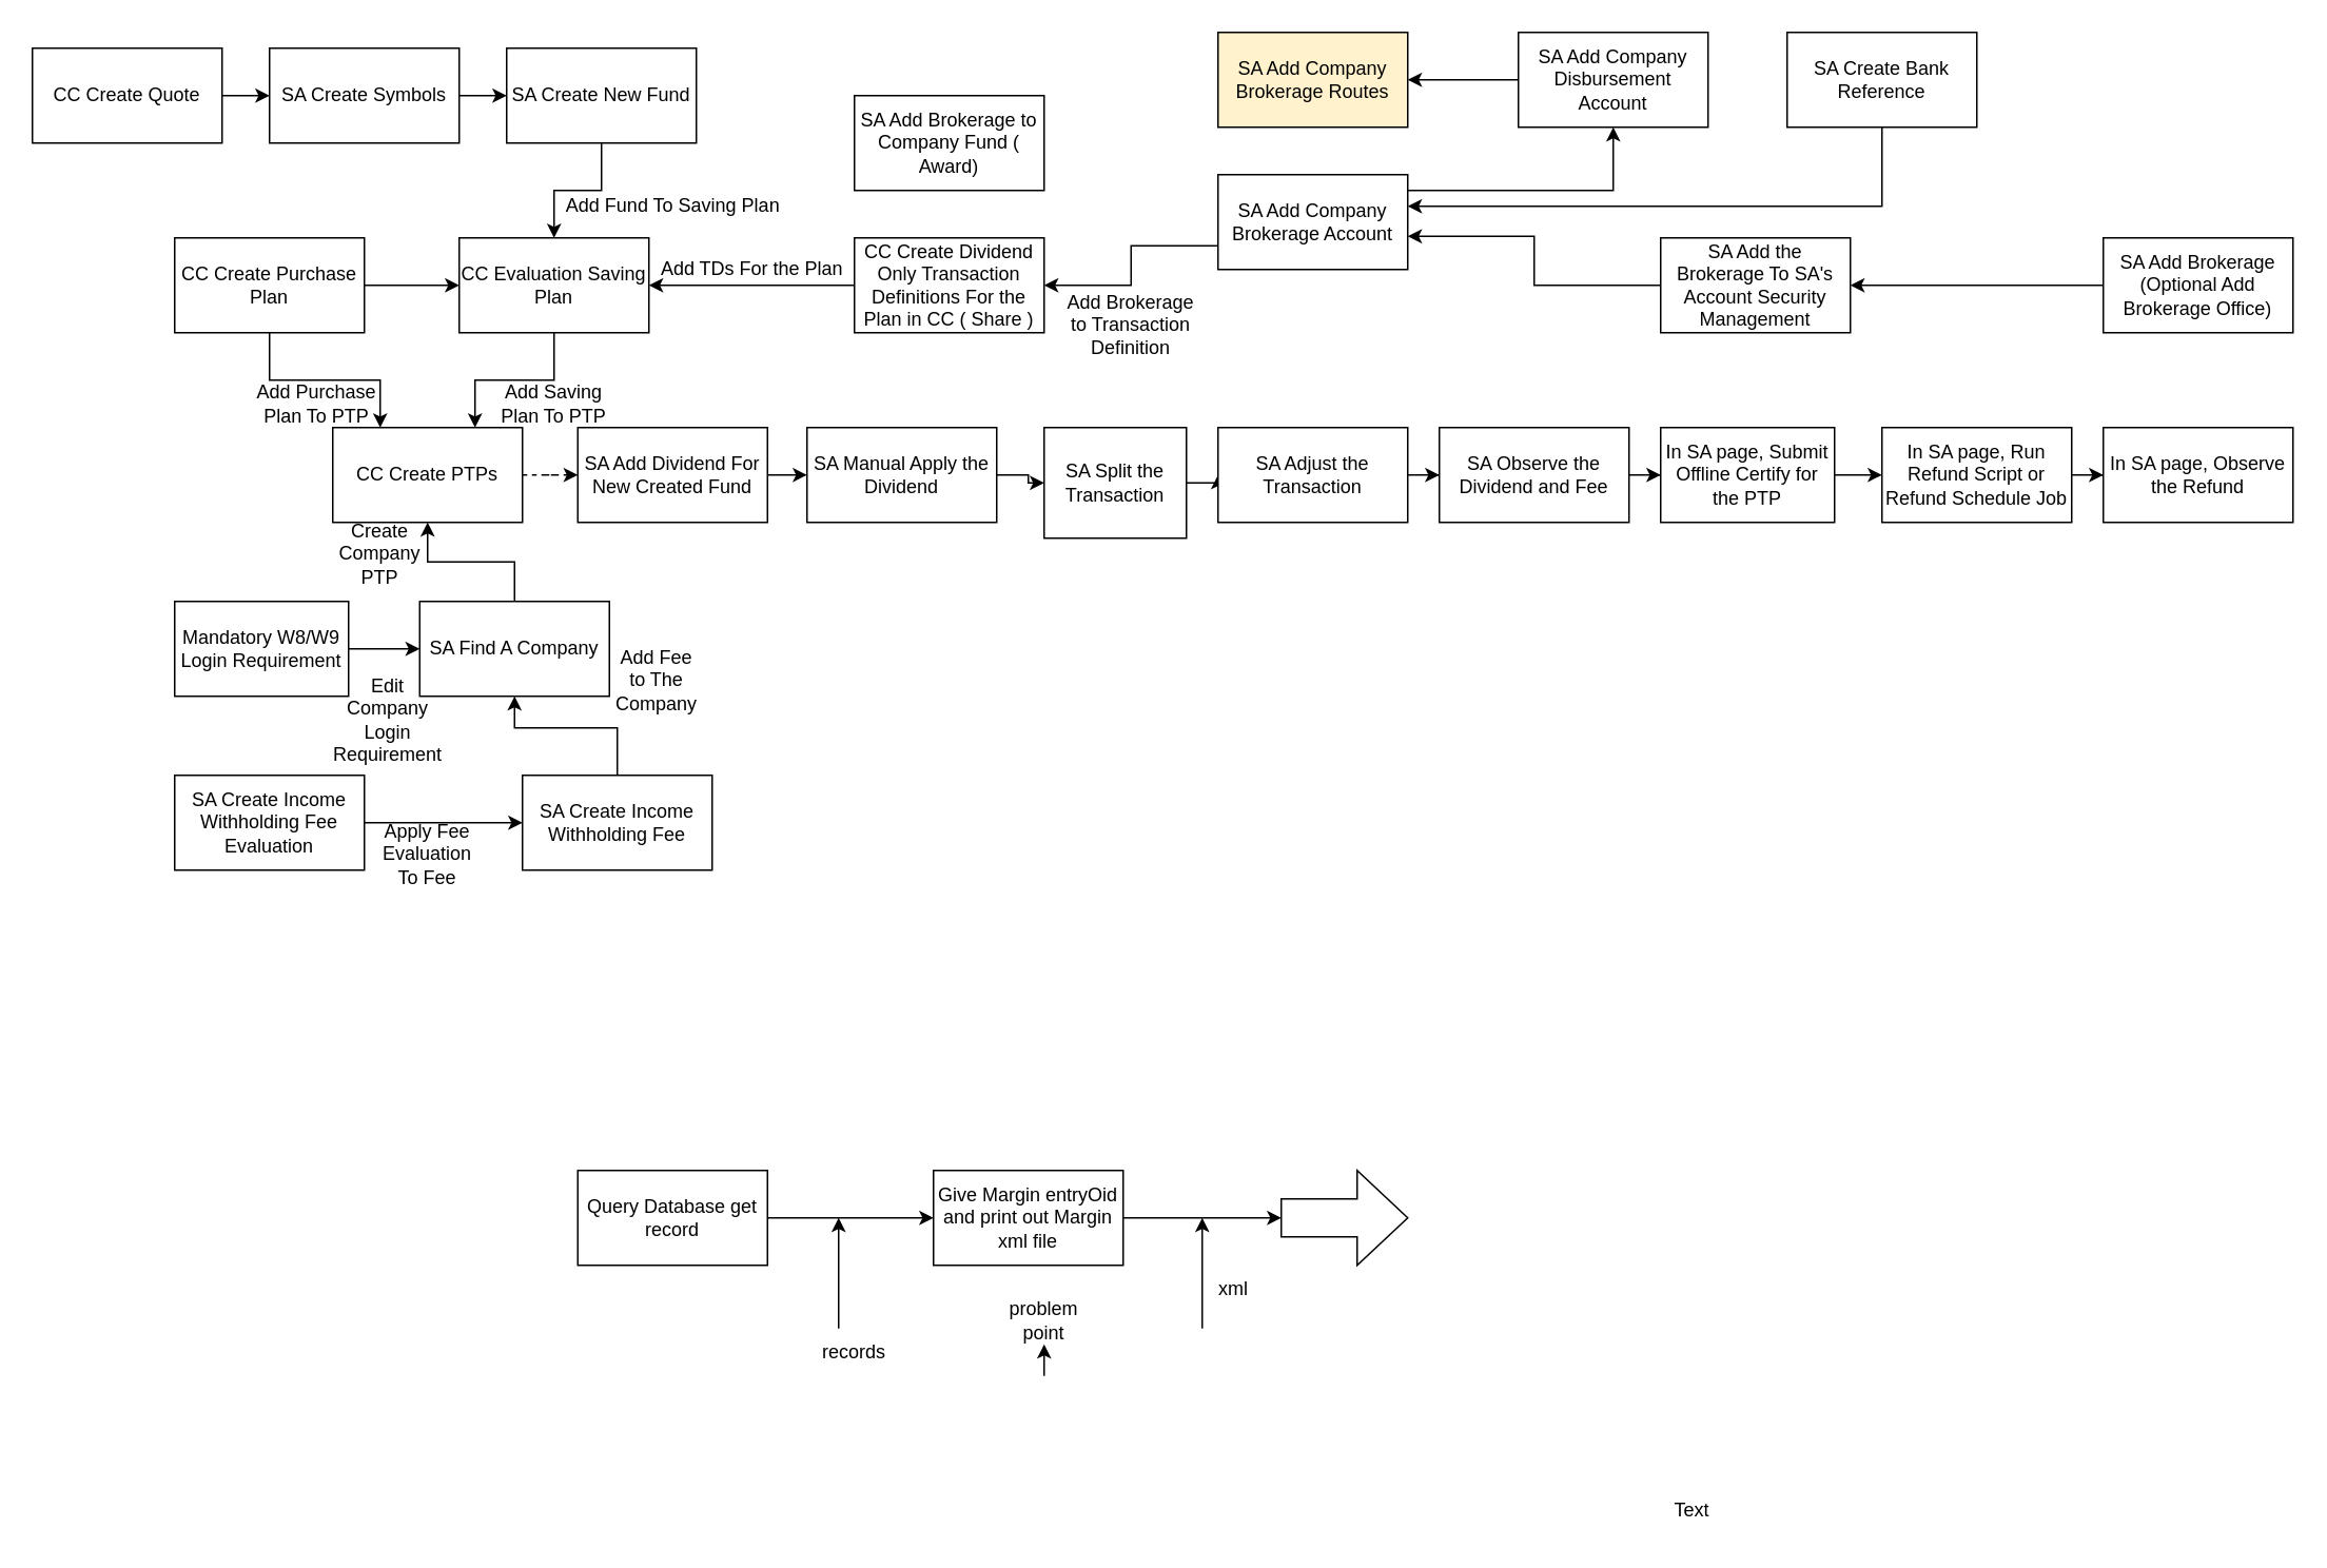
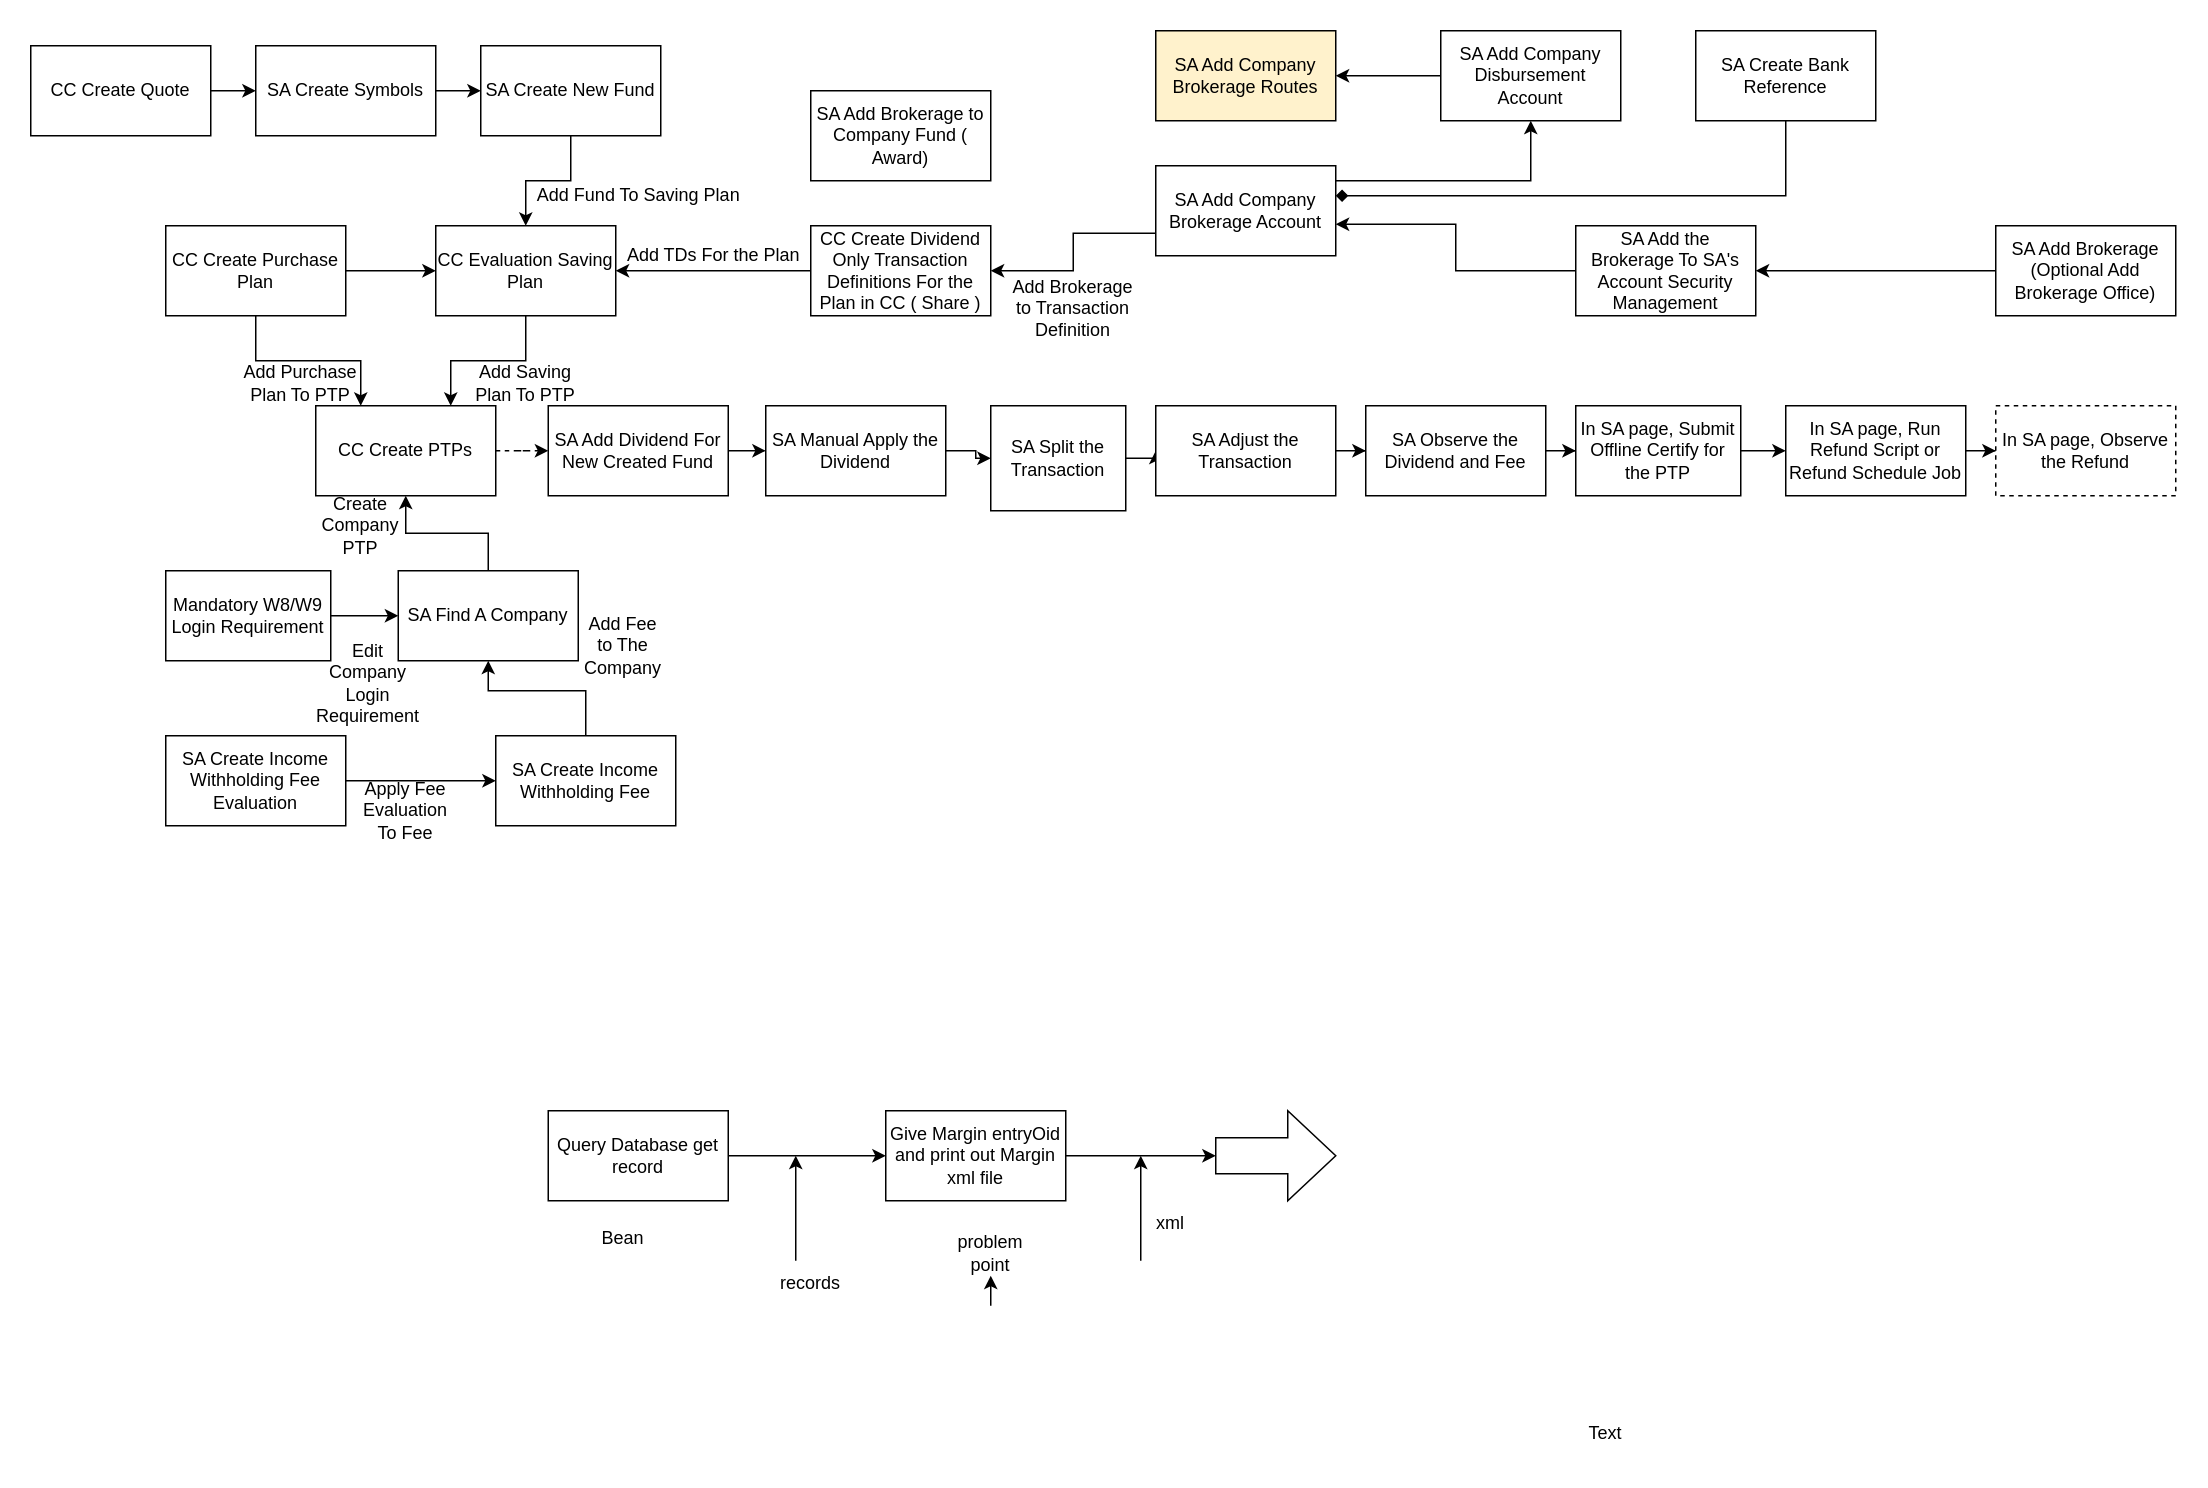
- <mxCell id="55" value="" style="edgeStyle=orthogonalEdgeStyle;rounded=0;orthogonalLoop=1;jettySize=auto;html=1;" parent="1" source="56" target="50" edge="1"><mxGeometry relative="1" as="geometry"><Array as="points"><mxPoint x="1190" y="130" /></Array></mxGeometry></mxCell>
+ <mxCell id="55" value="" style="edgeStyle=orthogonalEdgeStyle;rounded=0;orthogonalLoop=1;jettySize=auto;html=1;endArrow=diamond;" parent="1" source="56" target="50" edge="1"><mxGeometry relative="1" as="geometry"><Array as="points"><mxPoint x="1190" y="130" /></Array></mxGeometry></mxCell>
- <mxCell id="43" value="In SA page, Observe the Refund" style="rounded=0;whiteSpace=wrap;html=1;" parent="1" vertex="1"><mxGeometry x="1330" y="270" width="120" height="60" as="geometry" /></mxCell>
+ <mxCell id="43" value="In SA page, Observe the Refund" style="rounded=0;whiteSpace=wrap;html=1;dashed=1;" parent="1" vertex="1"><mxGeometry x="1330" y="270" width="120" height="60" as="geometry" /></mxCell>
+ <mxCell id="72" value="Bean" style="text;html=1;strokeColor=none;fillColor=none;align=center;verticalAlign=middle;whiteSpace=wrap;rounded=0;" vertex="1" parent="1"><mxGeometry x="385" y="810" width="60" height="30" as="geometry" /></mxCell>
